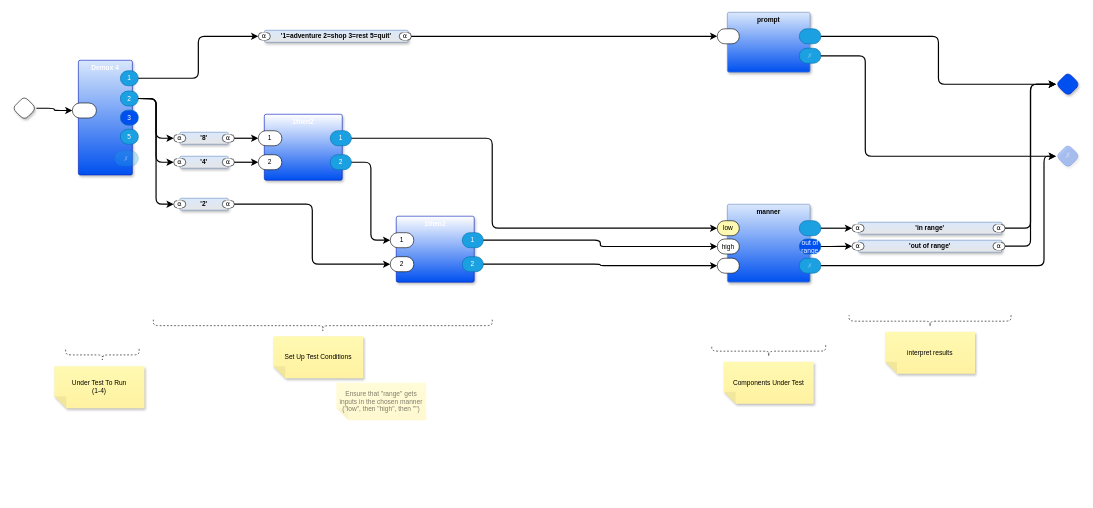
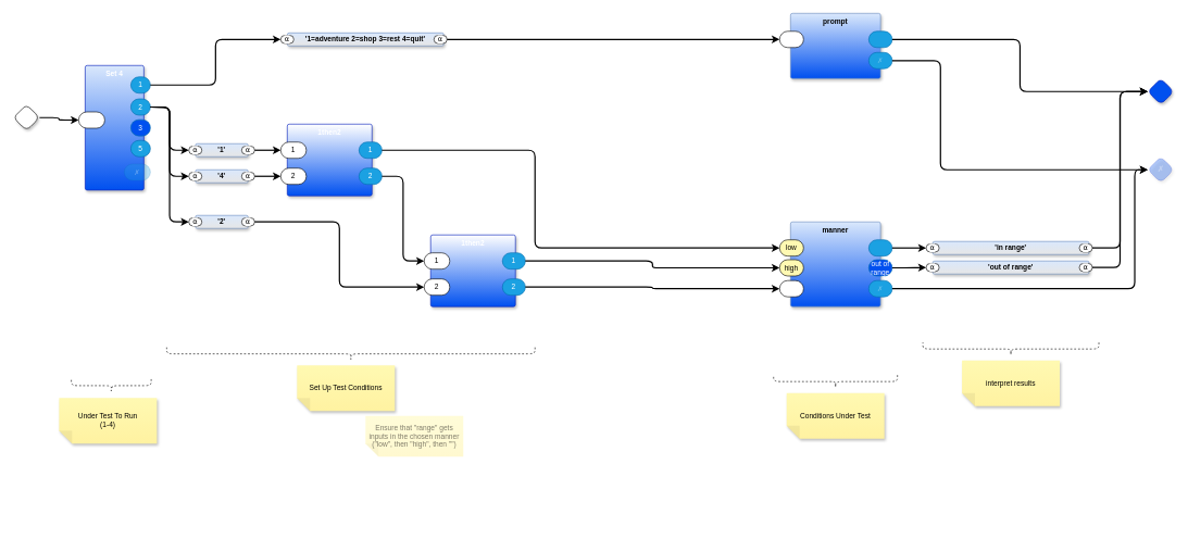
- <mxCell id="11" value="'1=adventure 2=shop 3=rest 5=quit'" style="rounded=1;whiteSpace=wrap;html=1;container=1;recursiveResize=0;verticalAlign=middle;arcSize=6;fontStyle=1;autosize=0;points=[];absoluteArcSize=1;shadow=1;strokeColor=#6c8ebf;fillColor=#dae8fc;fontFamily=Helvetica;fontSize=11;gradientColor=#E6E6E6;fontColor=default;labelBackgroundColor=none;" vertex="1" parent="1"><mxGeometry x="440" y="50" width="240" height="20" as="geometry"><mxRectangle x="-98" y="-1230" width="99" height="26" as="alternateBounds" /></mxGeometry></mxCell>
+ <mxCell id="11" value="'1=adventure 2=shop 3=rest 4=quit'" style="rounded=1;whiteSpace=wrap;html=1;container=1;recursiveResize=0;verticalAlign=middle;arcSize=6;fontStyle=1;autosize=0;points=[];absoluteArcSize=1;shadow=1;strokeColor=#6c8ebf;fillColor=#dae8fc;fontFamily=Helvetica;fontSize=11;gradientColor=#E6E6E6;fontColor=default;labelBackgroundColor=none;" vertex="1" parent="1"><mxGeometry x="440" y="50" width="240" height="20" as="geometry"><mxRectangle x="-98" y="-1230" width="99" height="26" as="alternateBounds" /></mxGeometry></mxCell>
- <mxCell id="22" value="Demux 4" style="rounded=1;whiteSpace=wrap;html=1;sketch=0;container=1;recursiveResize=0;verticalAlign=top;arcSize=6;fontStyle=1;autosize=0;points=[];absoluteArcSize=1;shadow=1;strokeColor=#001DBC;fillColor=#DAE8FC;fontColor=#ffffff;fontFamily=Helvetica;fontSize=11;gradientColor=#0050EF;" vertex="1" parent="1"><mxGeometry x="130" y="100" width="90" height="191.25" as="geometry"><mxRectangle x="-98" y="-1230" width="99" height="26" as="alternateBounds" /></mxGeometry></mxCell>
+ <mxCell id="22" value="Set 4" style="rounded=1;whiteSpace=wrap;html=1;sketch=0;container=1;recursiveResize=0;verticalAlign=top;arcSize=6;fontStyle=1;autosize=0;points=[];absoluteArcSize=1;shadow=1;strokeColor=#001DBC;fillColor=#DAE8FC;fontColor=#ffffff;fontFamily=Helvetica;fontSize=11;gradientColor=#0050EF;" vertex="1" parent="1"><mxGeometry x="130" y="100" width="90" height="191.25" as="geometry"><mxRectangle x="-98" y="-1230" width="99" height="26" as="alternateBounds" /></mxGeometry></mxCell>
- <mxCell id="31" value="'8'" style="rounded=1;whiteSpace=wrap;html=1;container=1;recursiveResize=0;verticalAlign=middle;arcSize=6;fontStyle=1;autosize=0;points=[];absoluteArcSize=1;shadow=1;strokeColor=#6c8ebf;fillColor=#dae8fc;fontFamily=Helvetica;fontSize=11;gradientColor=#E6E6E6;fontColor=default;labelBackgroundColor=none;" vertex="1" parent="1"><mxGeometry x="299" y="220" width="81" height="20" as="geometry"><mxRectangle x="-98" y="-1230" width="99" height="26" as="alternateBounds" /></mxGeometry></mxCell>
+ <mxCell id="31" value="'1'" style="rounded=1;whiteSpace=wrap;html=1;container=1;recursiveResize=0;verticalAlign=middle;arcSize=6;fontStyle=1;autosize=0;points=[];absoluteArcSize=1;shadow=1;strokeColor=#6c8ebf;fillColor=#dae8fc;fontFamily=Helvetica;fontSize=11;gradientColor=#E6E6E6;fontColor=default;labelBackgroundColor=none;" vertex="1" parent="1"><mxGeometry x="299" y="220" width="81" height="20" as="geometry"><mxRectangle x="-98" y="-1230" width="99" height="26" as="alternateBounds" /></mxGeometry></mxCell>
- <mxCell id="20" value="high" style="rounded=1;whiteSpace=wrap;html=1;sketch=0;points=[[0,0.5,0,0,0],[1,0.5,0,0,0]];arcSize=50;fontFamily=Helvetica;fontSize=11;fontColor=default;" vertex="1" parent="15"><mxGeometry x="-16.75" y="58" width="36.75" height="25" as="geometry" /></mxCell>
+ <mxCell id="20" value="high" style="rounded=1;whiteSpace=wrap;html=1;sketch=0;points=[[0,0.5,0,0,0],[1,0.5,0,0,0]];arcSize=50;fontFamily=Helvetica;fontSize=11;fontColor=default;fillColor=#fff9b2;" vertex="1" parent="15"><mxGeometry x="-16.75" y="58" width="36.75" height="25" as="geometry" /></mxCell>
- <mxCell id="66" value="Components Under Test" style="shape=note;whiteSpace=wrap;html=1;backgroundOutline=1;fontColor=#000000;darkOpacity=0.05;fillColor=#FFF9B2;strokeColor=none;fillStyle=solid;direction=west;gradientDirection=north;gradientColor=#FFF2A1;shadow=1;size=20;pointerEvents=1;fontFamily=Helvetica;fontSize=11;labelBackgroundColor=none;" vertex="1" parent="1"><mxGeometry x="1206" y="602.5" width="150" height="70" as="geometry" /></mxCell>
+ <mxCell id="66" value="Conditions Under Test" style="shape=note;whiteSpace=wrap;html=1;backgroundOutline=1;fontColor=#000000;darkOpacity=0.05;fillColor=#FFF9B2;strokeColor=none;fillStyle=solid;direction=west;gradientDirection=north;gradientColor=#FFF2A1;shadow=1;size=20;pointerEvents=1;fontFamily=Helvetica;fontSize=11;labelBackgroundColor=none;" vertex="1" parent="1"><mxGeometry x="1206" y="602.5" width="150" height="70" as="geometry" /></mxCell>
